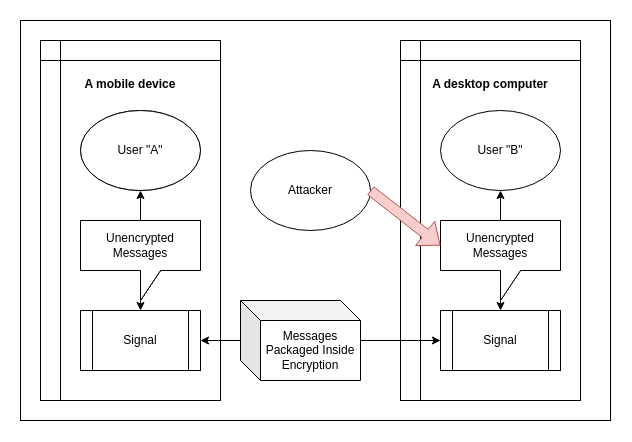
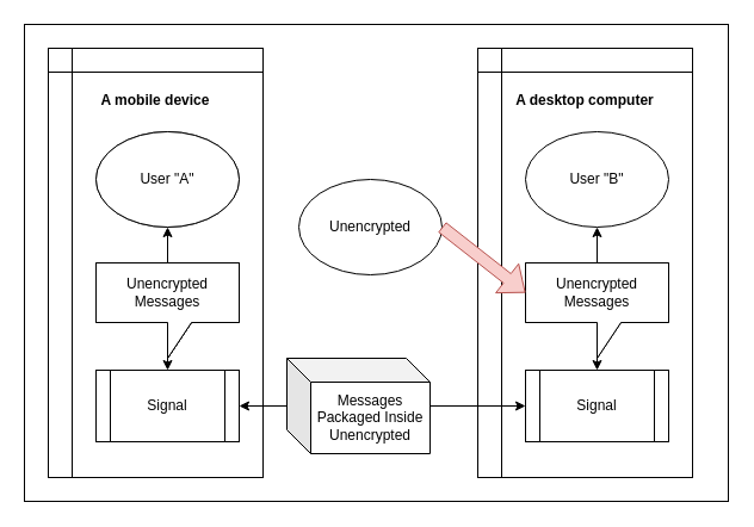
- <mxCell id="20" value="Attacker" style="ellipse;whiteSpace=wrap;html=1;rounded=0;" vertex="1" parent="1"><mxGeometry x="250" y="150" width="120" height="80" as="geometry" /></mxCell>
+ <mxCell id="20" value="Unencrypted" style="ellipse;whiteSpace=wrap;html=1;rounded=0;" vertex="1" parent="1"><mxGeometry x="250" y="150" width="120" height="80" as="geometry" /></mxCell>
- <mxCell id="19" value="Messages Packaged Inside Encryption" style="shape=cube;whiteSpace=wrap;html=1;boundedLbl=1;backgroundOutline=1;darkOpacity=0.05;darkOpacity2=0.1;rounded=0;" vertex="1" parent="1"><mxGeometry x="240" y="300" width="120" height="80" as="geometry" /></mxCell>
+ <mxCell id="19" value="Messages Packaged Inside Unencrypted" style="shape=cube;whiteSpace=wrap;html=1;boundedLbl=1;backgroundOutline=1;darkOpacity=0.05;darkOpacity2=0.1;rounded=0;" vertex="1" parent="1"><mxGeometry x="240" y="300" width="120" height="80" as="geometry" /></mxCell>
